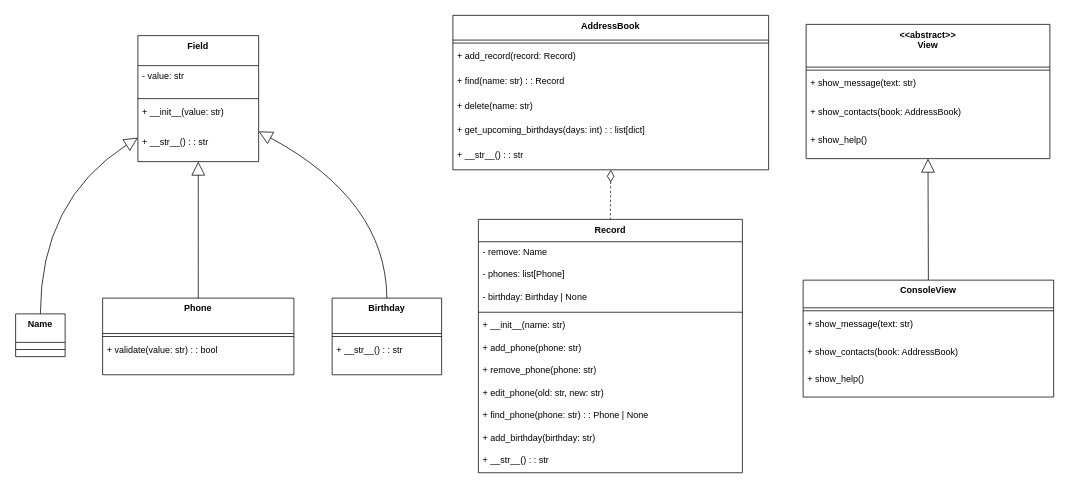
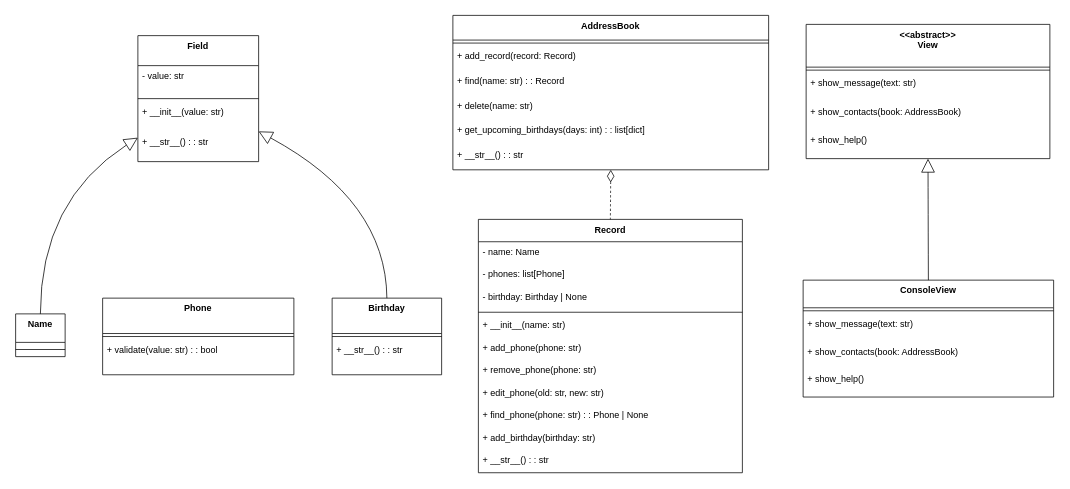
- <mxCell id="45" value="" style="curved=1;startArrow=block;startSize=16;startFill=0;endArrow=none;exitX=0.5;exitY=1;entryX=0.5;entryY=0;rounded=0;" edge="1" parent="1" source="2" target="9"><mxGeometry relative="1" as="geometry"><Array as="points" /></mxGeometry></mxCell>
- <mxCell id="16" value="- remove: Name" style="text;strokeColor=none;fillColor=none;align=left;verticalAlign=top;spacingLeft=4;spacingRight=4;overflow=hidden;rotatable=0;points=[[0,0.5],[1,0.5]];portConstraint=eastwest;" vertex="1" parent="15"><mxGeometry y="29.818" width="352" height="30" as="geometry" /></mxCell>
+ <mxCell id="16" value="- name: Name" style="text;strokeColor=none;fillColor=none;align=left;verticalAlign=top;spacingLeft=4;spacingRight=4;overflow=hidden;rotatable=0;points=[[0,0.5],[1,0.5]];portConstraint=eastwest;" vertex="1" parent="15"><mxGeometry y="29.818" width="352" height="30" as="geometry" /></mxCell>
